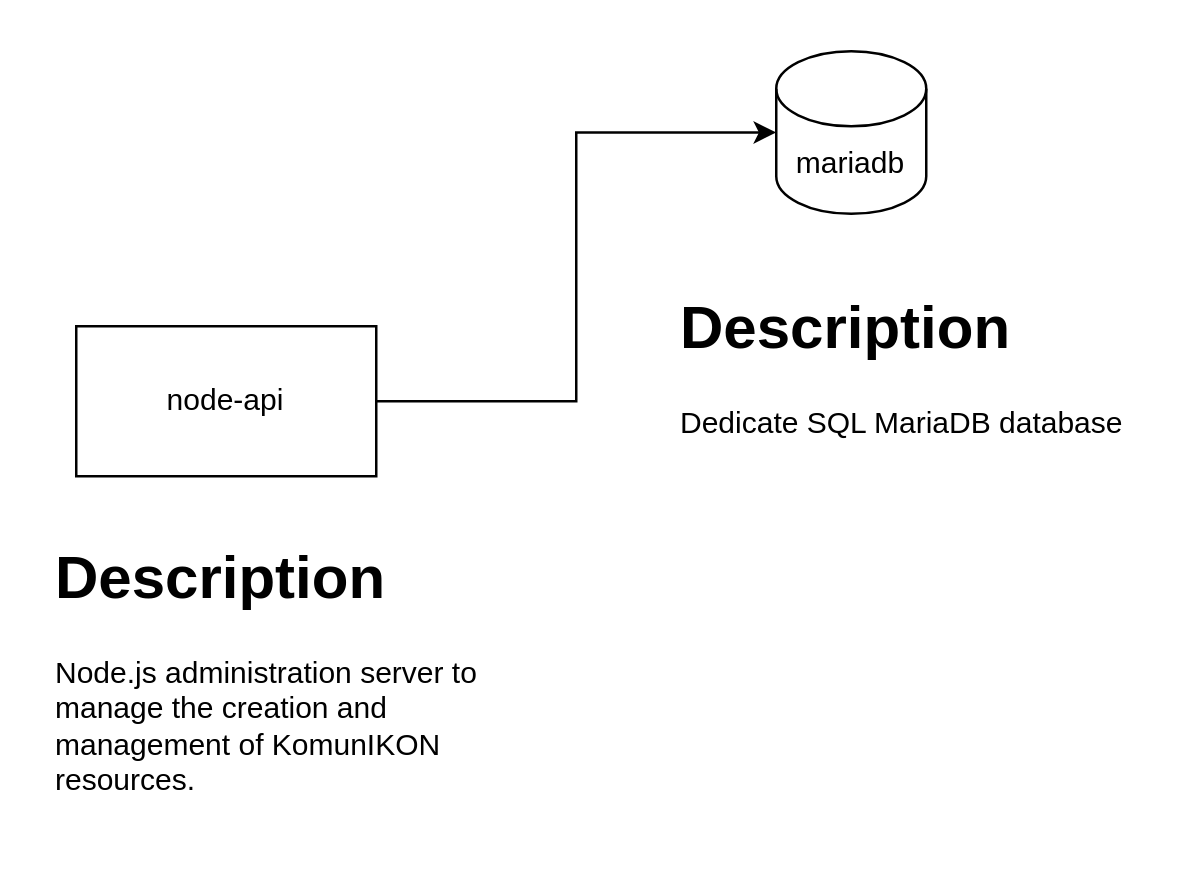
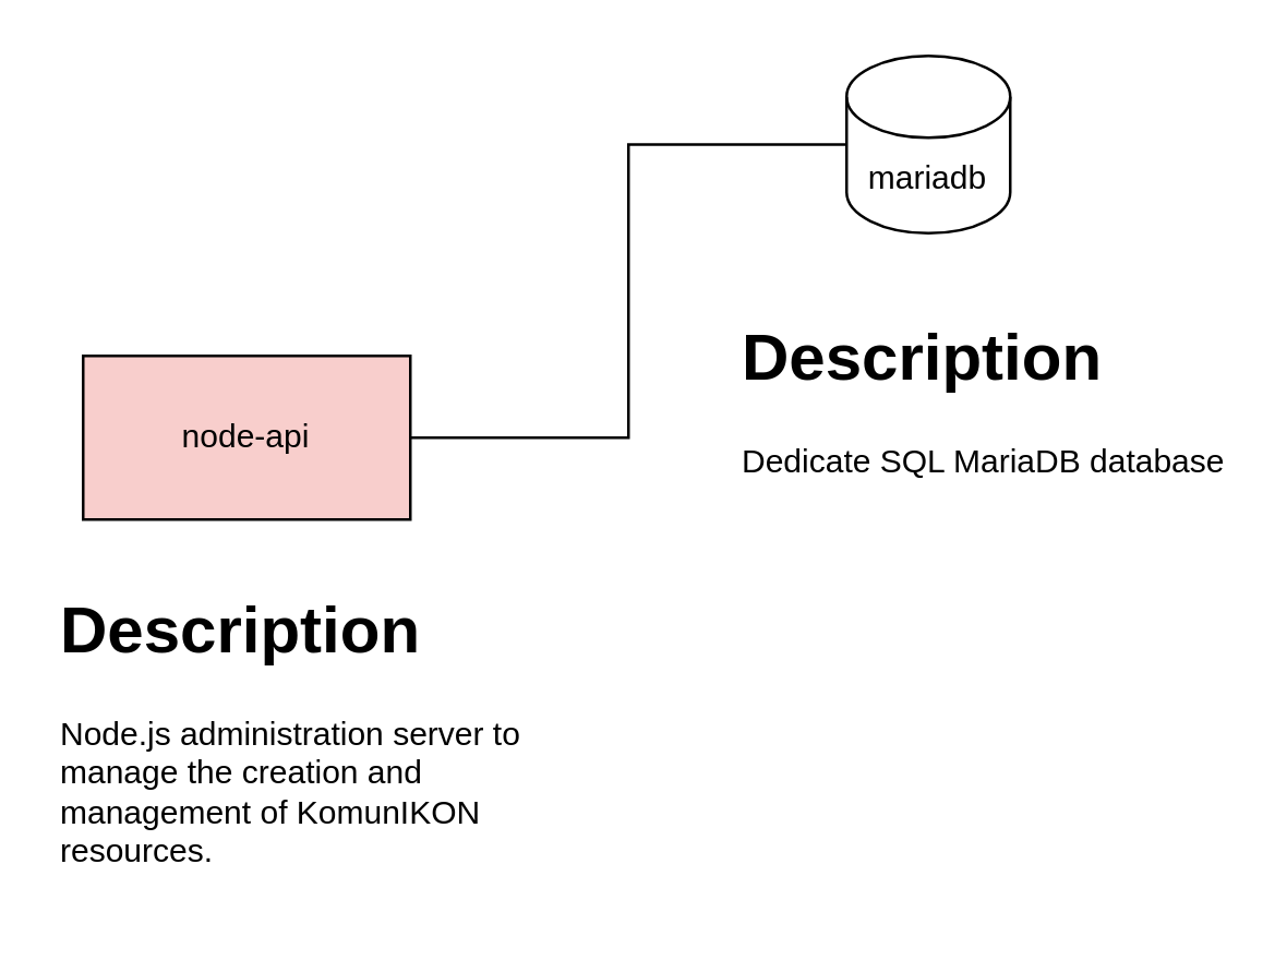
- <mxCell id="4" style="edgeStyle=orthogonalEdgeStyle;rounded=0;orthogonalLoop=1;jettySize=auto;html=1;exitX=1;exitY=0.5;exitDx=0;exitDy=0;entryX=0;entryY=0.5;entryDx=0;entryDy=0;entryPerimeter=0;" edge="1" parent="1" source="2" target="3"><mxGeometry relative="1" as="geometry" /></mxCell>
+ <mxCell id="4" style="edgeStyle=orthogonalEdgeStyle;rounded=0;orthogonalLoop=1;jettySize=auto;html=1;exitX=1;exitY=0.5;exitDx=0;exitDy=0;entryX=0;entryY=0.5;entryDx=0;entryDy=0;entryPerimeter=0;endArrow=none;" edge="1" parent="1" source="2" target="3"><mxGeometry relative="1" as="geometry" /></mxCell>
- <mxCell id="2" value="node-api" style="rounded=0;whiteSpace=wrap;html=1;" vertex="1" parent="1"><mxGeometry x="30" y="130" width="120" height="60" as="geometry" /></mxCell>
+ <mxCell id="2" value="node-api" style="rounded=0;whiteSpace=wrap;html=1;fillColor=#f8cecc;" vertex="1" parent="1"><mxGeometry x="30" y="130" width="120" height="60" as="geometry" /></mxCell>
